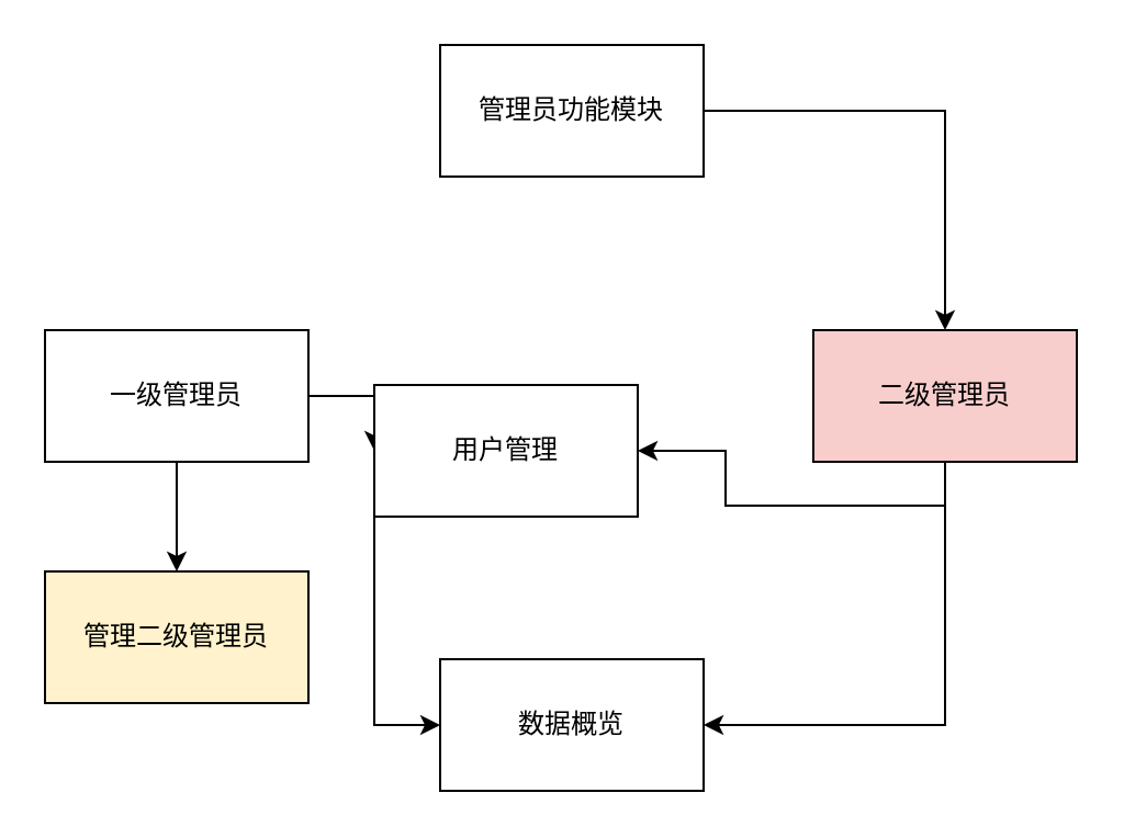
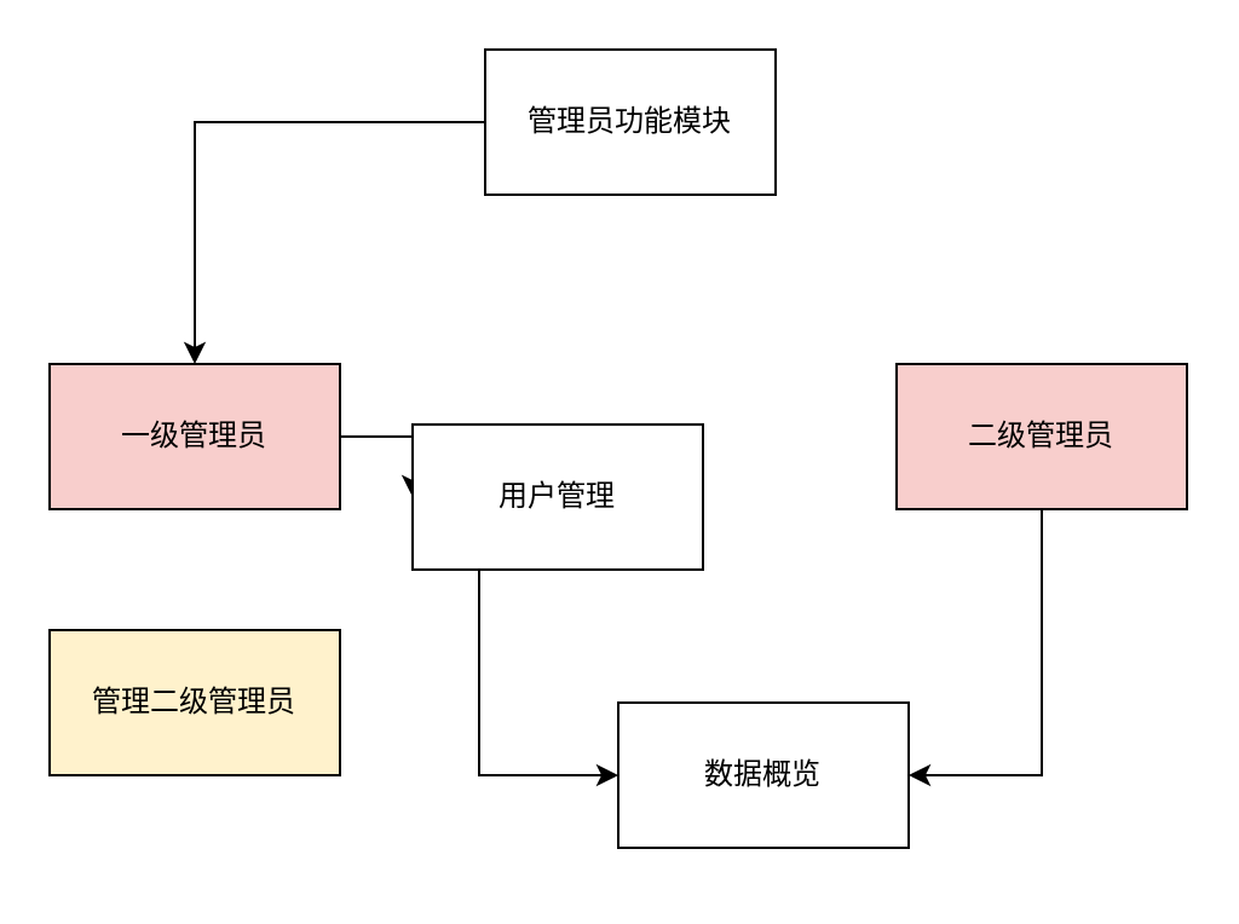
+ <mxCell id="2" style="edgeStyle=orthogonalEdgeStyle;rounded=0;orthogonalLoop=1;jettySize=auto;html=1;" edge="1" parent="1" source="4" target="8"><mxGeometry relative="1" as="geometry" /></mxCell>
- <mxCell id="3" style="edgeStyle=orthogonalEdgeStyle;rounded=0;orthogonalLoop=1;jettySize=auto;html=1;exitX=1;exitY=0.5;exitDx=0;exitDy=0;" edge="1" parent="1" source="4" target="11"><mxGeometry relative="1" as="geometry" /></mxCell>
- <mxCell id="8" value="一级管理员" style="rounded=0;whiteSpace=wrap;html=1;" vertex="1" parent="1"><mxGeometry x="20" y="150" width="120" height="60" as="geometry" /></mxCell>
+ <mxCell id="8" value="一级管理员" style="rounded=0;whiteSpace=wrap;html=1;fillColor=#f8cecc;" vertex="1" parent="1"><mxGeometry x="20" y="150" width="120" height="60" as="geometry" /></mxCell>
- <mxCell id="9" style="edgeStyle=orthogonalEdgeStyle;rounded=0;orthogonalLoop=1;jettySize=auto;html=1;exitX=0.5;exitY=1;exitDx=0;exitDy=0;entryX=1;entryY=0.5;entryDx=0;entryDy=0;" edge="1" parent="1" source="11" target="12"><mxGeometry relative="1" as="geometry" /></mxCell>
- <mxCell id="6" style="edgeStyle=orthogonalEdgeStyle;rounded=0;orthogonalLoop=1;jettySize=auto;html=1;exitX=0.5;exitY=1;exitDx=0;exitDy=0;entryX=0.5;entryY=0;entryDx=0;entryDy=0;" edge="1" parent="1" source="8" target="14"><mxGeometry relative="1" as="geometry" /></mxCell>
- <mxCell id="13" value="数据概览" style="rounded=0;whiteSpace=wrap;html=1;" vertex="1" parent="1"><mxGeometry x="200" y="300" width="120" height="60" as="geometry" /></mxCell>
+ <mxCell id="13" value="数据概览" style="rounded=0;whiteSpace=wrap;html=1;" vertex="1" parent="1"><mxGeometry x="255" y="290" width="120" height="60" as="geometry" /></mxCell>
